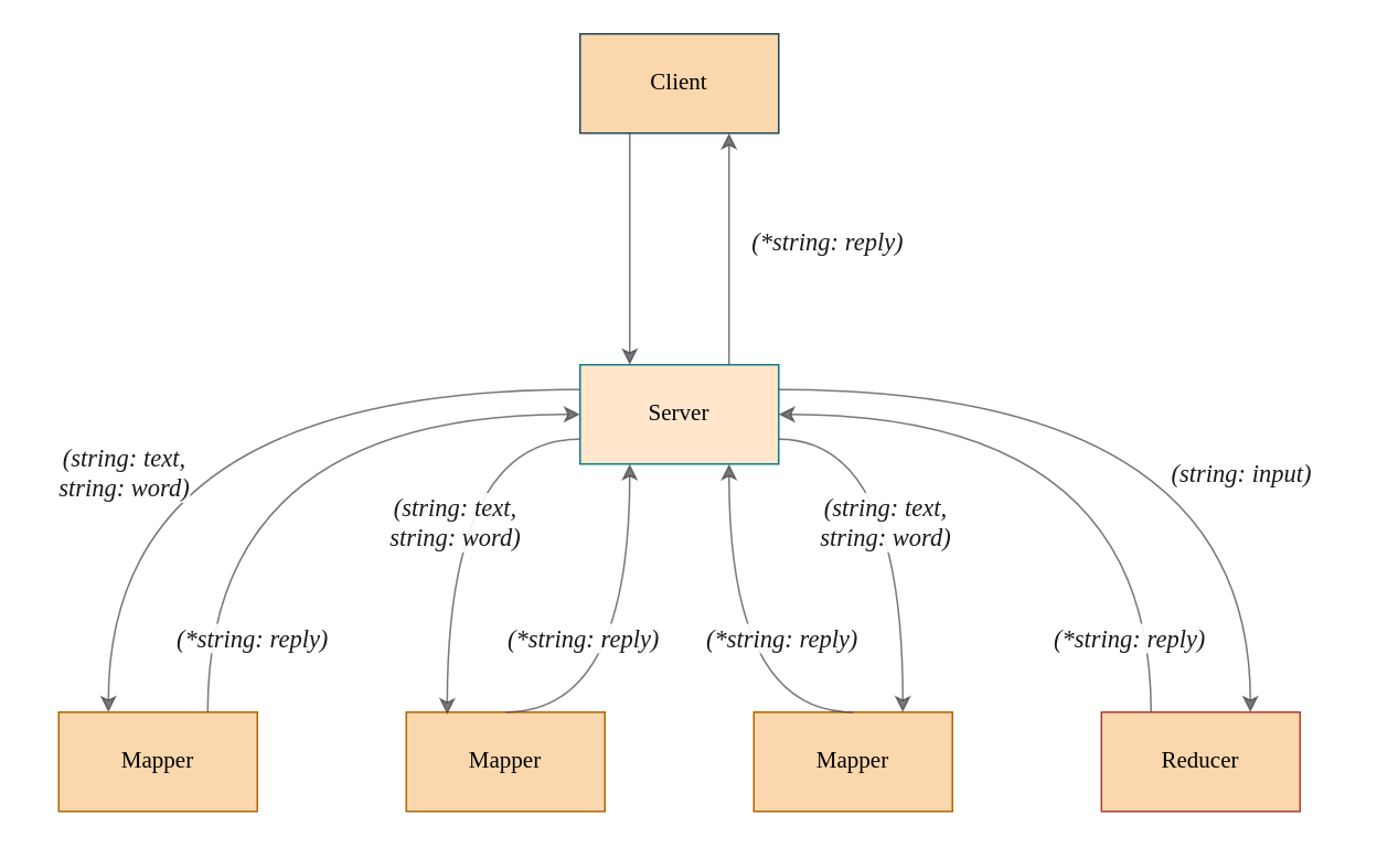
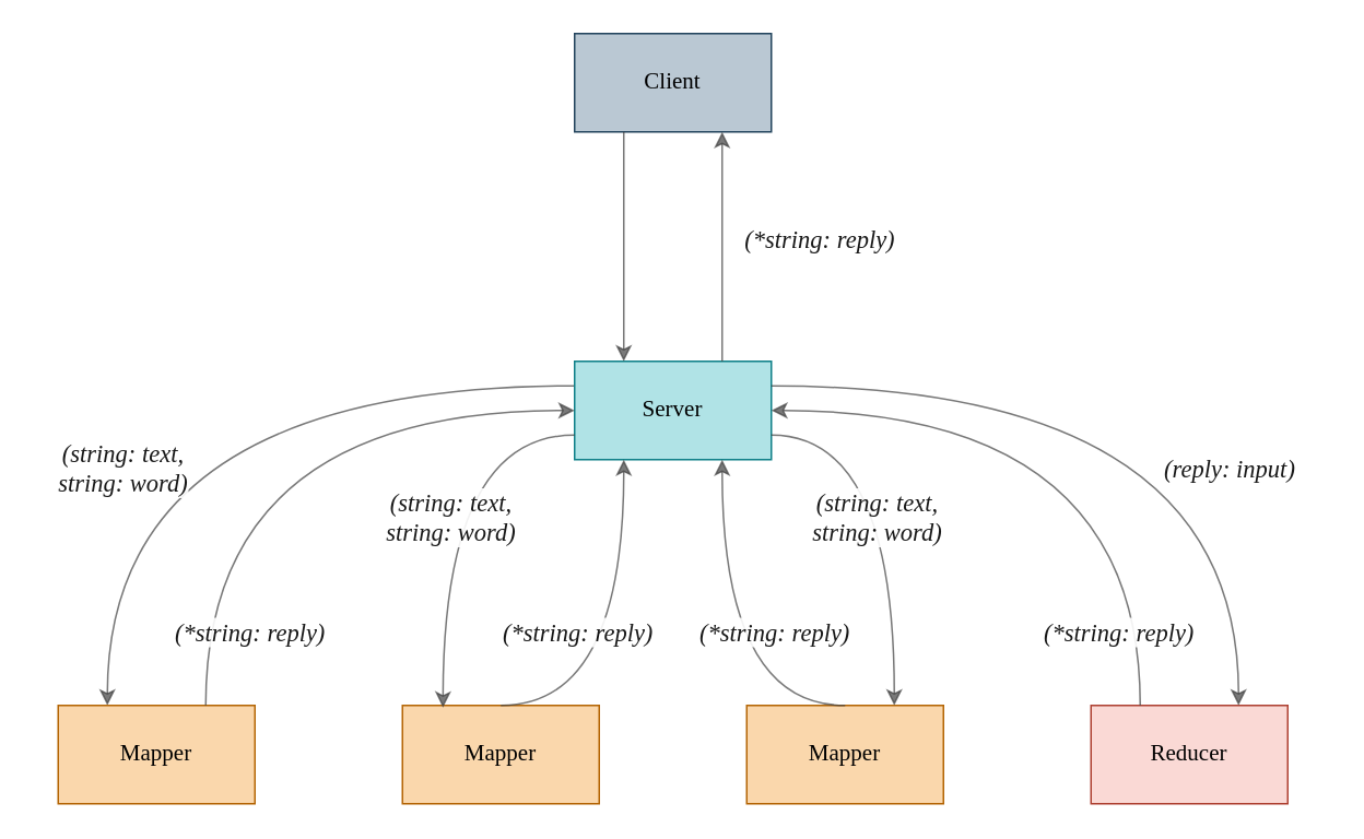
- <mxCell id="3" value="Client" style="rounded=0;fillColor=#fad7ac;strokeColor=#23445d;fontFamily=Georgia;labelBackgroundColor=none;labelBorderColor=none;fontStyle=0;fontSize=14;whiteSpace=wrap;html=1;spacing=2;horizontal=1;verticalAlign=middle;" vertex="1" parent="1"><mxGeometry x="350" y="20" width="120" height="60" as="geometry" /></mxCell>
+ <mxCell id="3" value="Client" style="rounded=0;fillColor=#bac8d3;strokeColor=#23445d;fontFamily=Georgia;labelBackgroundColor=none;labelBorderColor=none;fontStyle=0;fontSize=14;whiteSpace=wrap;html=1;spacing=2;horizontal=1;verticalAlign=middle;" vertex="1" parent="1"><mxGeometry x="350" y="20" width="120" height="60" as="geometry" /></mxCell>
- <mxCell id="4" value="Server" style="rounded=0;fillColor=#ffe6cc;strokeColor=#0e8088;fontFamily=Georgia;labelBackgroundColor=none;labelBorderColor=none;fontStyle=0;fontSize=14;whiteSpace=wrap;html=1;spacing=2;horizontal=1;verticalAlign=middle;" vertex="1" parent="1"><mxGeometry x="350" y="220" width="120" height="60" as="geometry" /></mxCell>
+ <mxCell id="4" value="Server" style="rounded=0;fillColor=#b0e3e6;strokeColor=#0e8088;fontFamily=Georgia;labelBackgroundColor=none;labelBorderColor=none;fontStyle=0;fontSize=14;whiteSpace=wrap;html=1;spacing=2;horizontal=1;verticalAlign=middle;" vertex="1" parent="1"><mxGeometry x="350" y="220" width="120" height="60" as="geometry" /></mxCell>
- <mxCell id="25" value="(string: input)" style="text;html=1;strokeColor=none;fillColor=none;align=center;verticalAlign=middle;whiteSpace=wrap;rounded=0;labelBackgroundColor=default;labelBorderColor=none;fontFamily=Georgia;fontSize=15;fontStyle=2;fontColor=default;textOpacity=90;" vertex="1" parent="1"><mxGeometry x="690" y="270" width="120" height="30" as="geometry" /></mxCell>
+ <mxCell id="25" value="(reply: input)" style="text;html=1;strokeColor=none;fillColor=none;align=center;verticalAlign=middle;whiteSpace=wrap;rounded=0;labelBackgroundColor=default;labelBorderColor=none;fontFamily=Georgia;fontSize=15;fontStyle=2;fontColor=default;textOpacity=90;" vertex="1" parent="1"><mxGeometry x="690" y="270" width="120" height="30" as="geometry" /></mxCell>
- <mxCell id="6" value="Reducer" style="rounded=0;fillColor=#fad7ac;strokeColor=#ae4132;fontFamily=Georgia;labelBackgroundColor=none;labelBorderColor=none;fontStyle=0;fontSize=14;whiteSpace=wrap;html=1;spacing=2;horizontal=1;verticalAlign=middle;" vertex="1" parent="1"><mxGeometry x="665" y="430" width="120" height="60" as="geometry" /></mxCell>
+ <mxCell id="6" value="Reducer" style="rounded=0;fillColor=#fad9d5;strokeColor=#ae4132;fontFamily=Georgia;labelBackgroundColor=none;labelBorderColor=none;fontStyle=0;fontSize=14;whiteSpace=wrap;html=1;spacing=2;horizontal=1;verticalAlign=middle;" vertex="1" parent="1"><mxGeometry x="665" y="430" width="120" height="60" as="geometry" /></mxCell>
